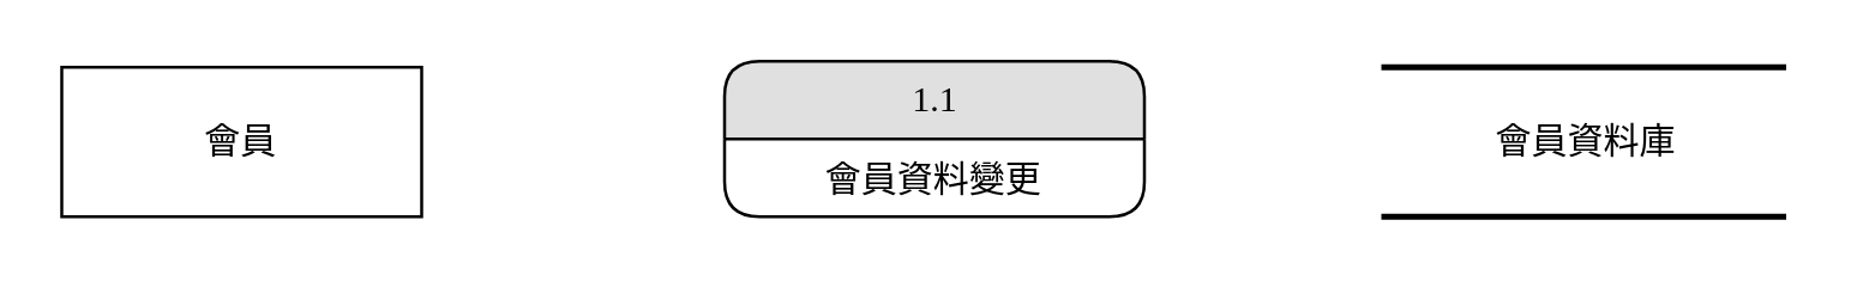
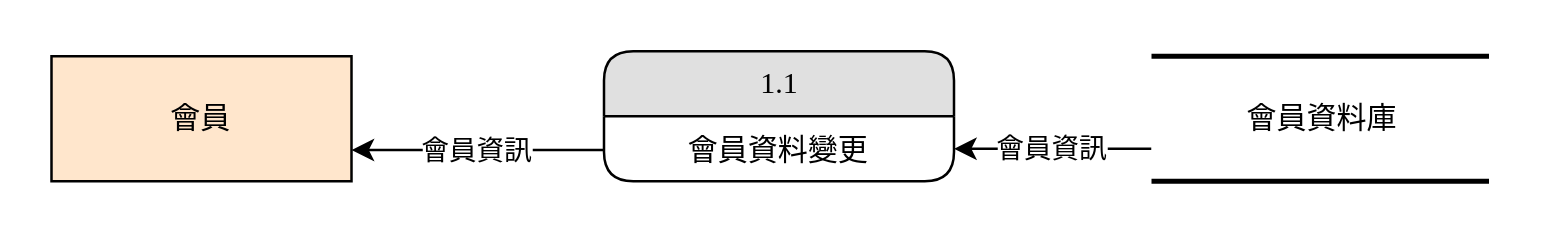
- <mxCell id="4" value="會員" style="whiteSpace=wrap;html=1;rounded=0;shadow=0;comic=0;labelBackgroundColor=none;strokeWidth=1;fontFamily=Verdana;fontSize=12;align=center;" parent="1" vertex="1"><mxGeometry x="20" y="22" width="120" height="50" as="geometry" /></mxCell>
+ <mxCell id="4" value="會員" style="whiteSpace=wrap;html=1;rounded=0;shadow=0;comic=0;labelBackgroundColor=none;strokeWidth=1;fontFamily=Verdana;fontSize=12;align=center;fillColor=#ffe6cc;" parent="1" vertex="1"><mxGeometry x="20" y="22" width="120" height="50" as="geometry" /></mxCell>
+ <mxCell id="2" value="會員資訊" style="edgeStyle=orthogonalEdgeStyle;rounded=0;orthogonalLoop=1;jettySize=auto;html=1;entryX=1;entryY=0.5;entryDx=0;entryDy=0;" parent="1" source="3" target="7" edge="1"><mxGeometry relative="1" as="geometry"><Array as="points"><mxPoint x="461" y="59" /><mxPoint x="461" y="59" /></Array></mxGeometry></mxCell>
+ <mxCell id="5" value="會員資訊" style="edgeStyle=orthogonalEdgeStyle;rounded=0;orthogonalLoop=1;jettySize=auto;html=1;entryX=1;entryY=0.75;entryDx=0;entryDy=0;" parent="1" source="7" target="4" edge="1"><mxGeometry relative="1" as="geometry"><Array as="points"><mxPoint x="141" y="60" /><mxPoint x="141" y="60" /></Array></mxGeometry></mxCell>
